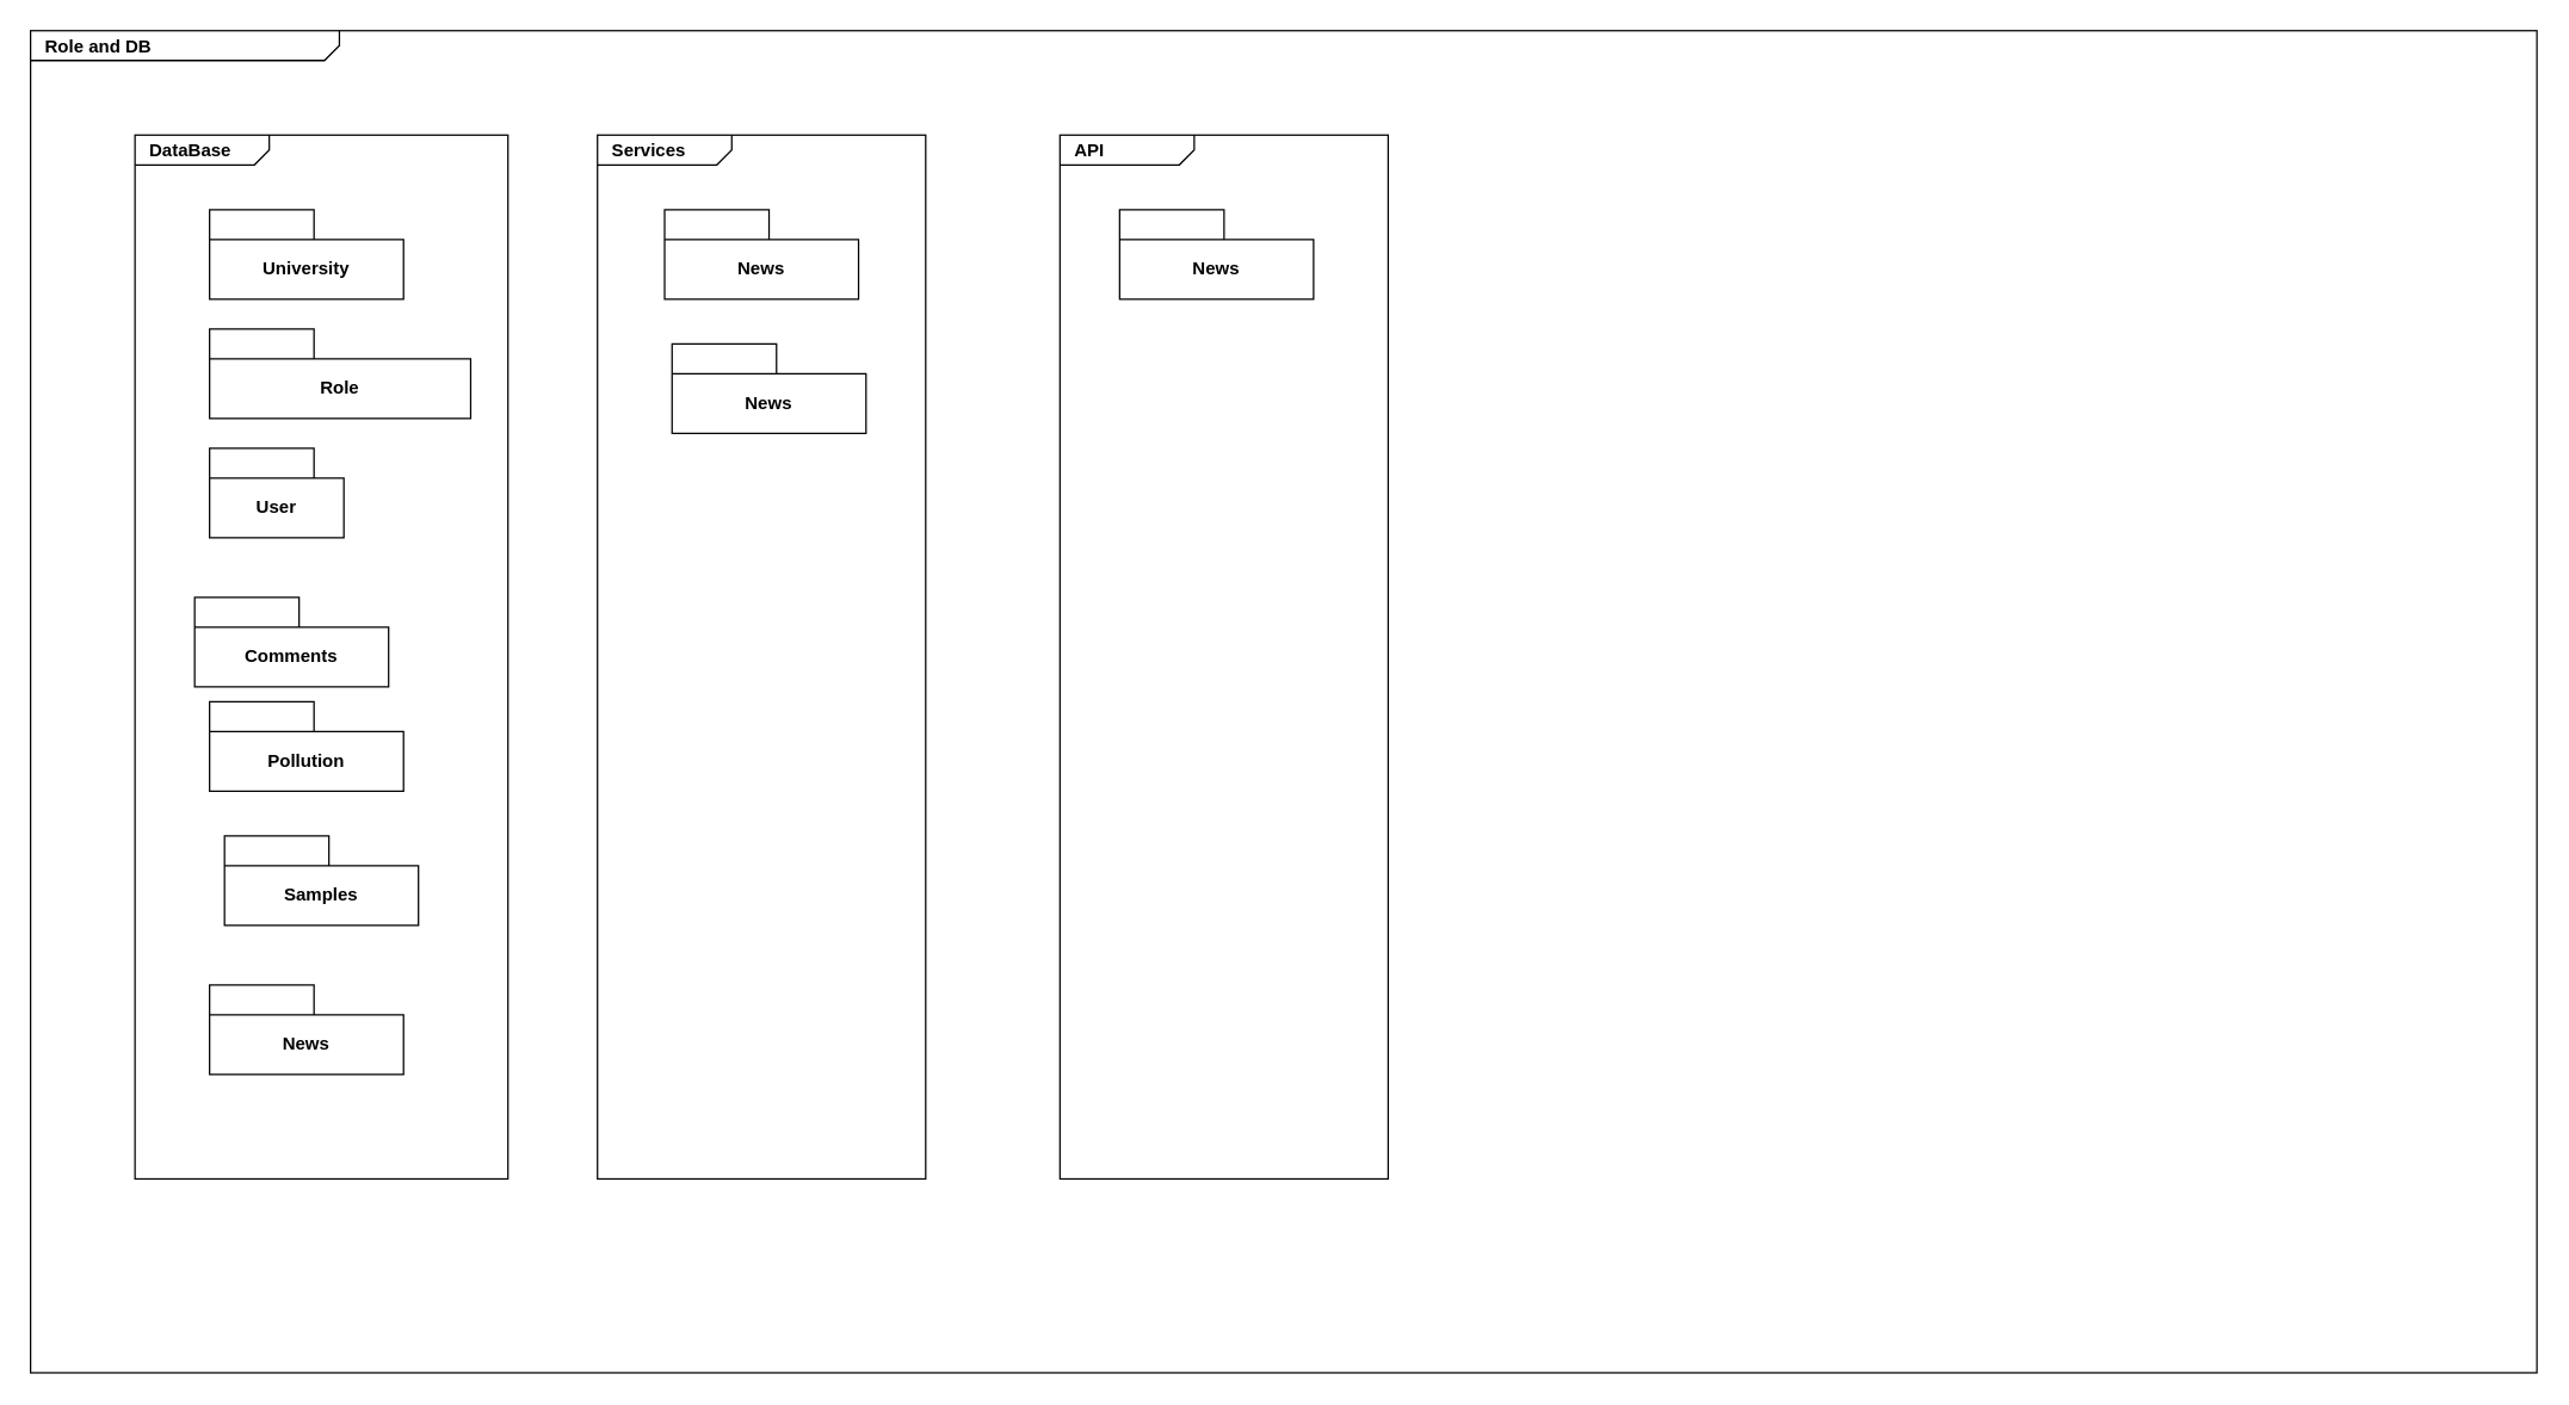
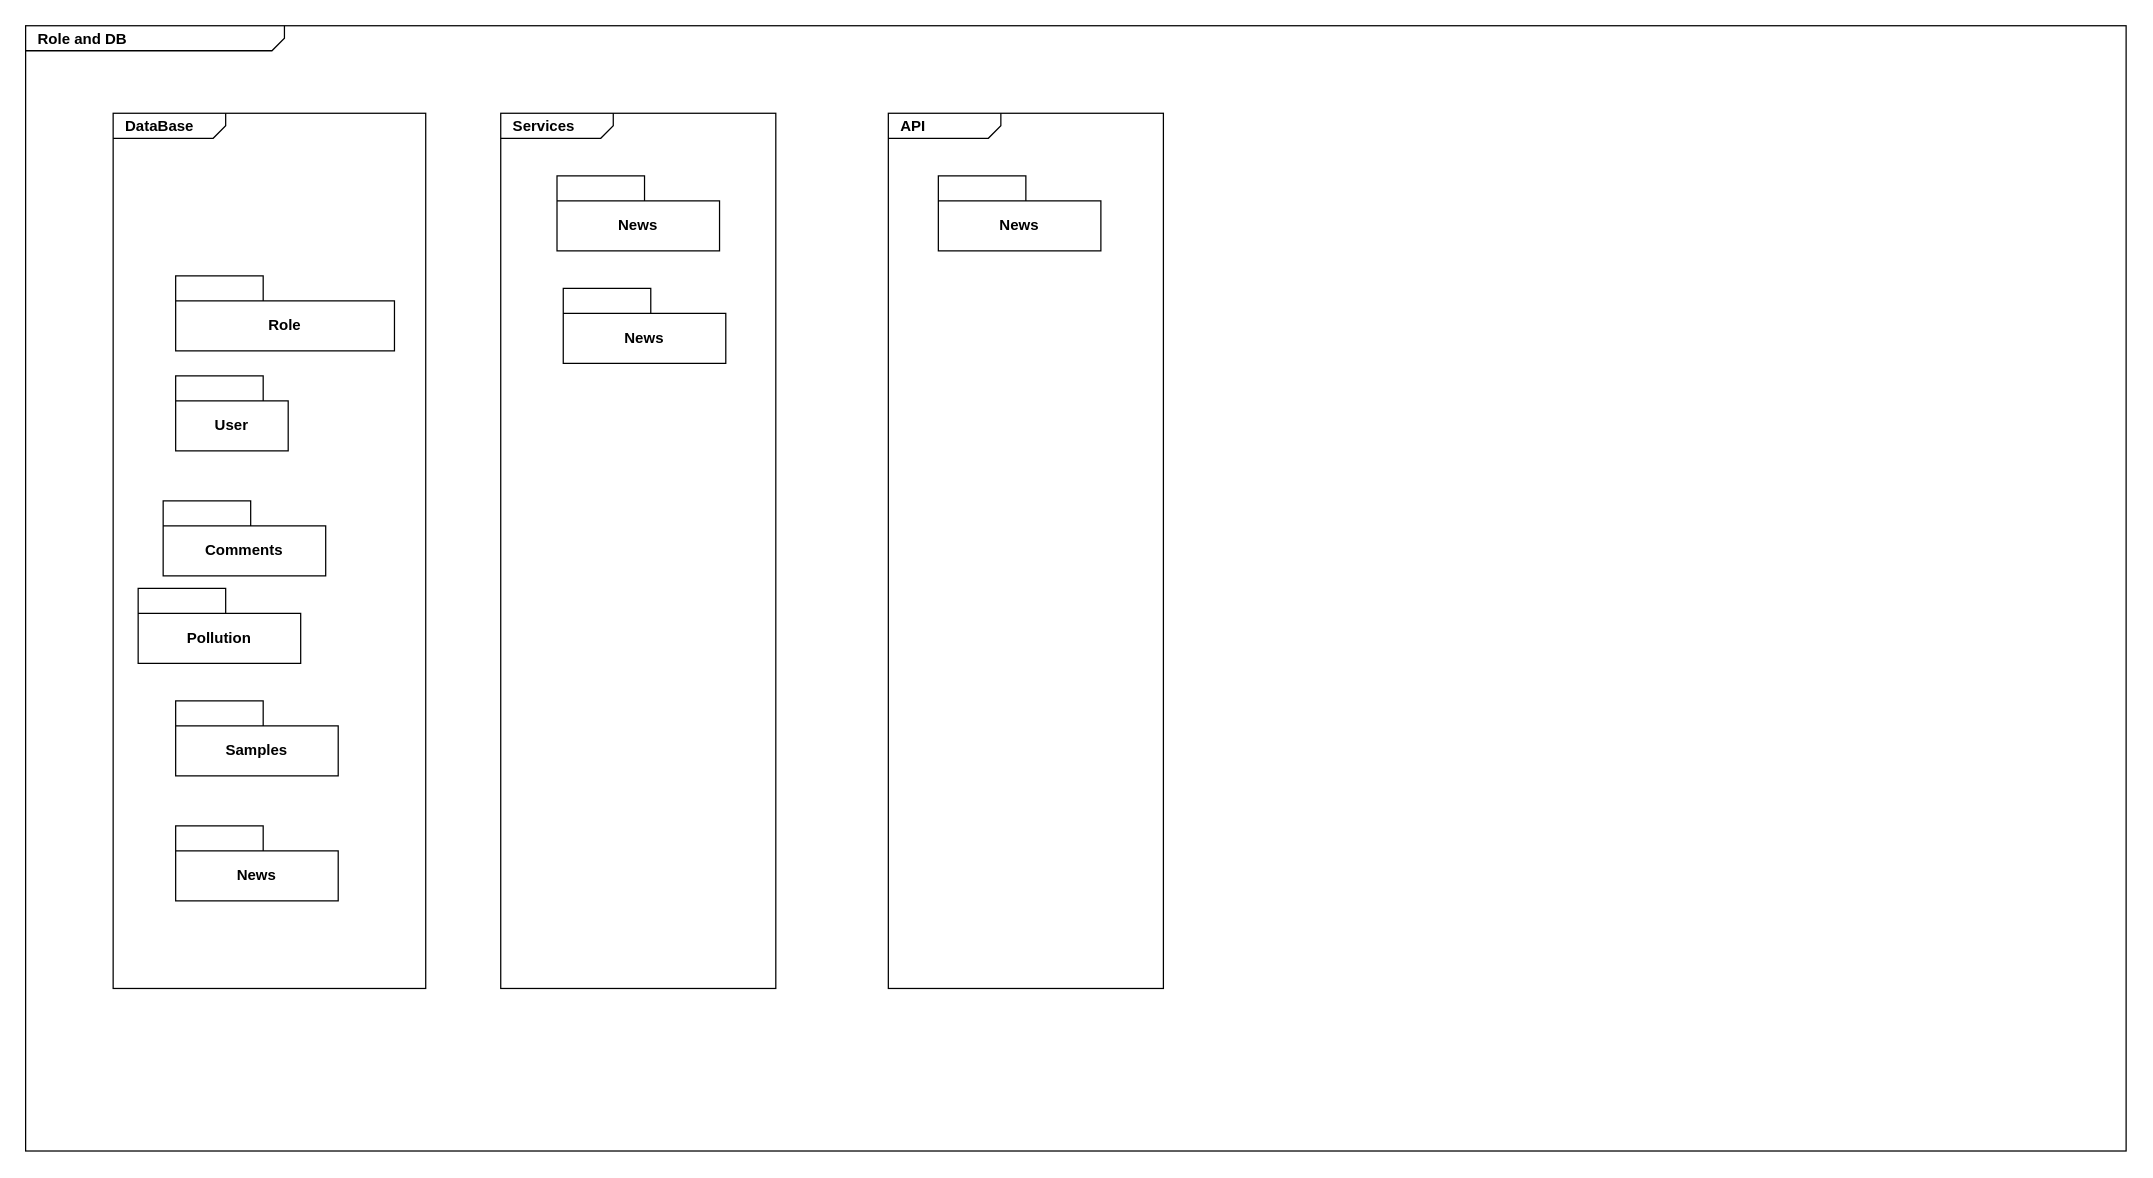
- <mxCell id="8" value="University" style="shape=folder;fontStyle=1;tabWidth=70;tabHeight=20;tabPosition=left;html=1;boundedLbl=1;whiteSpace=wrap;" vertex="1" parent="1"><mxGeometry x="140" y="140" width="130" height="60" as="geometry" /></mxCell>
- <mxCell id="12" value="Pollution" style="shape=folder;fontStyle=1;tabWidth=70;tabHeight=20;tabPosition=left;html=1;boundedLbl=1;whiteSpace=wrap;" vertex="1" parent="1"><mxGeometry x="140" y="470" width="130" height="60" as="geometry" /></mxCell>
+ <mxCell id="12" value="Pollution" style="shape=folder;fontStyle=1;tabWidth=70;tabHeight=20;tabPosition=left;html=1;boundedLbl=1;whiteSpace=wrap;" vertex="1" parent="1"><mxGeometry x="110" y="470" width="130" height="60" as="geometry" /></mxCell>
- <mxCell id="11" value="Samples" style="shape=folder;fontStyle=1;tabWidth=70;tabHeight=20;tabPosition=left;html=1;boundedLbl=1;whiteSpace=wrap;" vertex="1" parent="1"><mxGeometry x="150" y="560" width="130" height="60" as="geometry" /></mxCell>
+ <mxCell id="11" value="Samples" style="shape=folder;fontStyle=1;tabWidth=70;tabHeight=20;tabPosition=left;html=1;boundedLbl=1;whiteSpace=wrap;" vertex="1" parent="1"><mxGeometry x="140" y="560" width="130" height="60" as="geometry" /></mxCell>
